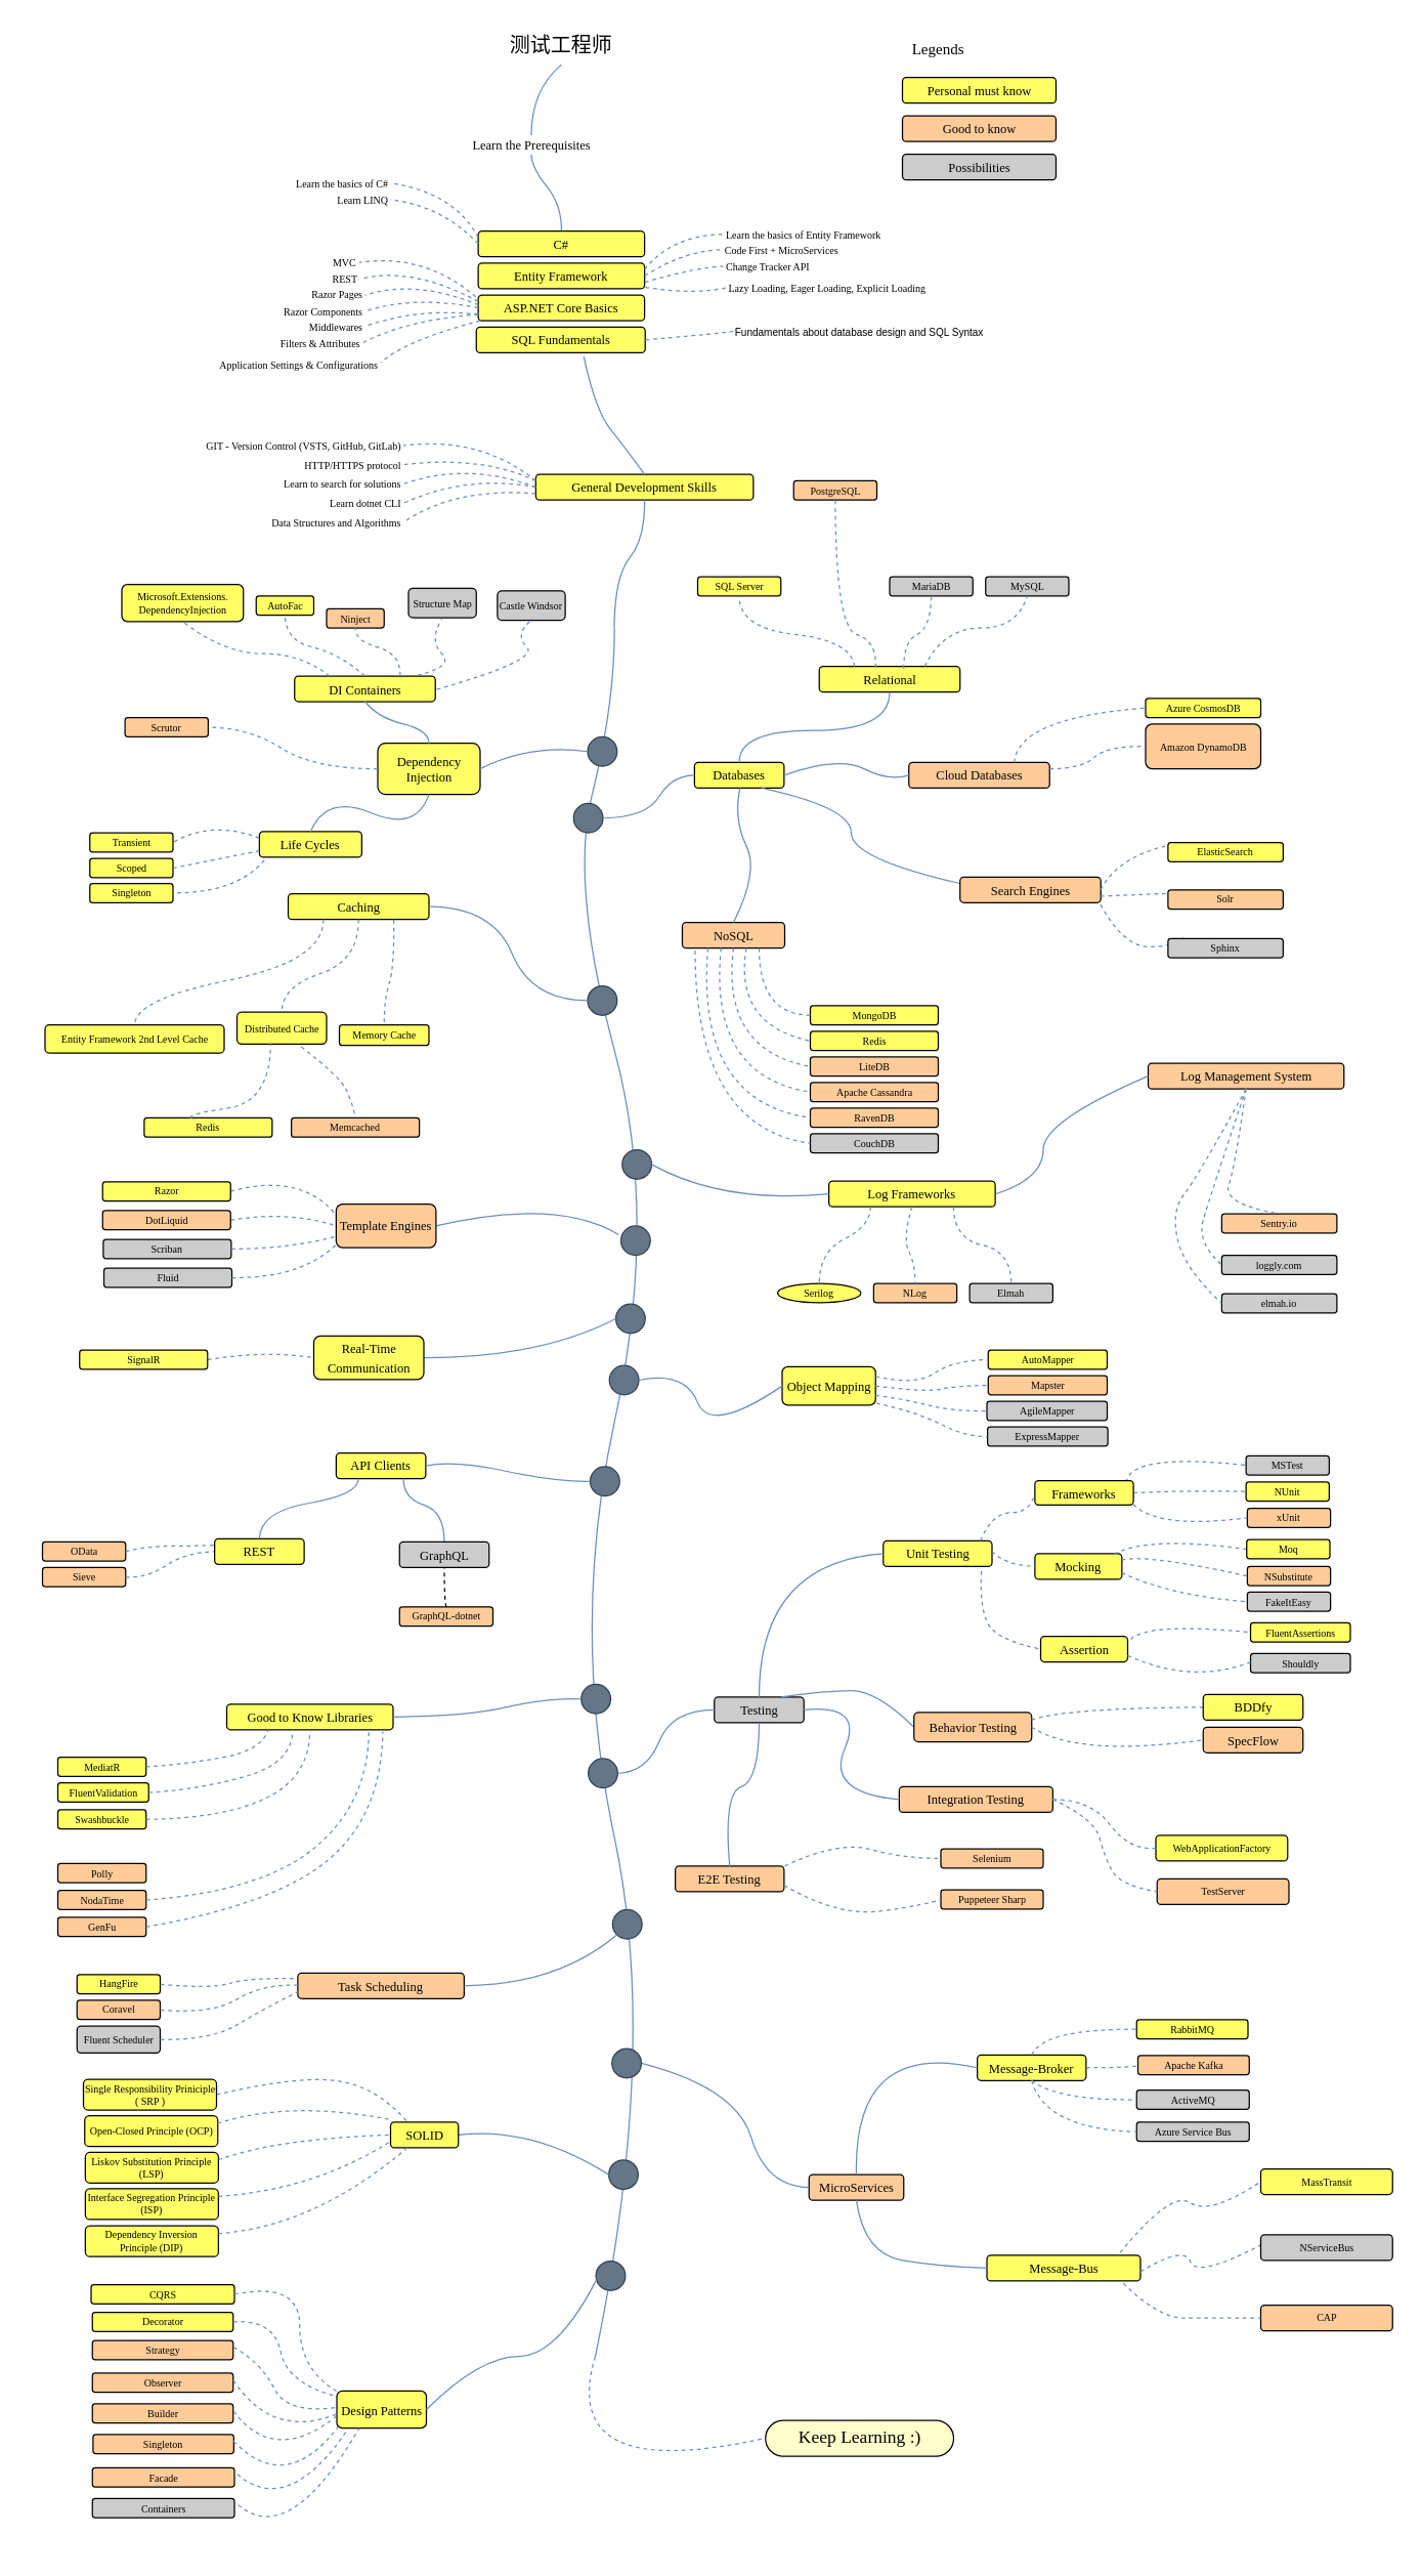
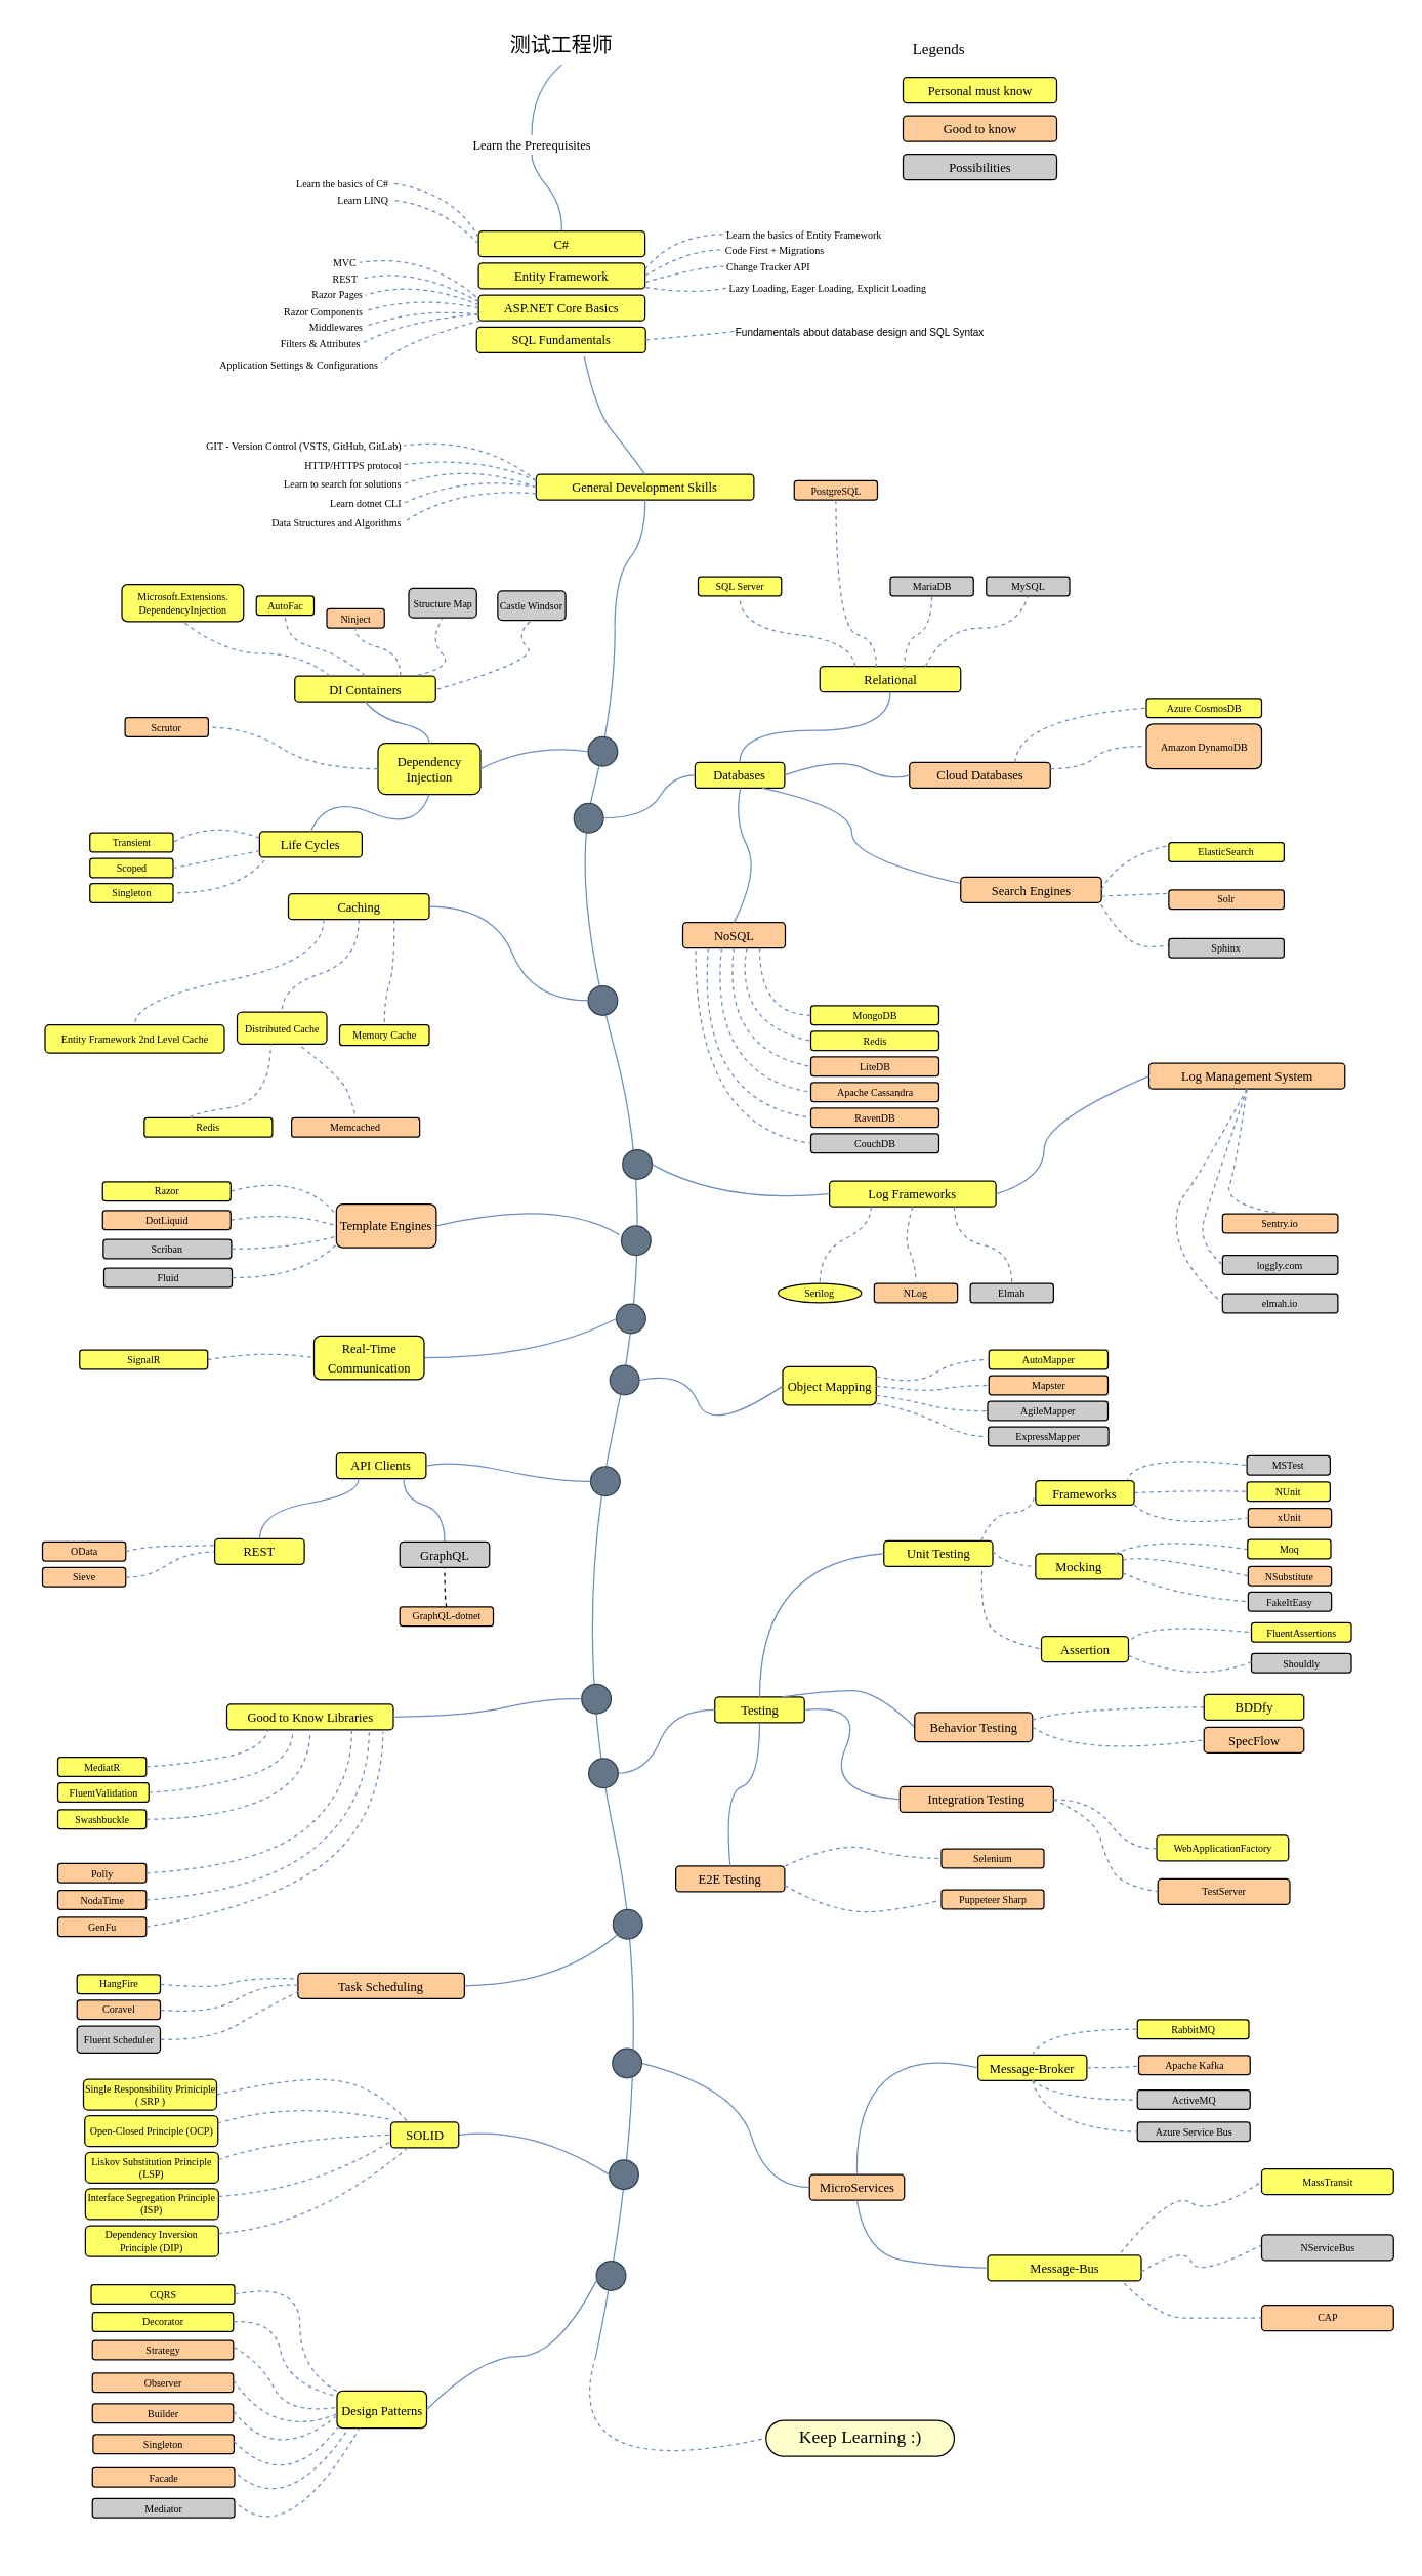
- <mxCell id="18" value="Code First + MicroServices" style="text;html=1;strokeColor=none;fillColor=none;align=left;verticalAlign=middle;whiteSpace=wrap;rounded=0;comic=0;fontFamily=Verdana;fontSize=8;" parent="1" vertex="1"><mxGeometry x="563.5" y="187" width="260" height="15" as="geometry" /></mxCell>
+ <mxCell id="18" value="Code First + Migrations" style="text;html=1;strokeColor=none;fillColor=none;align=left;verticalAlign=middle;whiteSpace=wrap;rounded=0;comic=0;fontFamily=Verdana;fontSize=8;" parent="1" vertex="1"><mxGeometry x="563.5" y="187" width="260" height="15" as="geometry" /></mxCell>
- <mxCell id="68" value="Testing" style="rounded=1;whiteSpace=wrap;html=1;comic=0;fontFamily=Verdana;fontSize=10;fillColor=#cccccc;" parent="1" vertex="1"><mxGeometry x="557.5" y="1325" width="70" height="20" as="geometry" /></mxCell>
+ <mxCell id="68" value="Testing" style="rounded=1;whiteSpace=wrap;html=1;comic=0;fontFamily=Verdana;fontSize=10;fillColor=#FFFF66;" parent="1" vertex="1"><mxGeometry x="557.5" y="1325" width="70" height="20" as="geometry" /></mxCell>
+ <mxCell id="183" value="" style="curved=1;endArrow=none;html=1;fontFamily=Verdana;fontSize=8;endFill=0;dashed=1;exitX=1;exitY=0.5;entryX=0.75;entryY=1;fillColor=#dae8fc;strokeColor=#6c8ebf;" parent="1" source="47" target="152" edge="1"><mxGeometry width="50" height="50" relative="1" as="geometry"><mxPoint x="123" y="1447" as="sourcePoint" /><mxPoint x="268" y="1361" as="targetPoint" /><Array as="points"><mxPoint x="204.5" y="1457" /><mxPoint x="274.5" y="1396" /></Array></mxGeometry></mxCell>
- <mxCell id="264" value="Containers" style="rounded=1;whiteSpace=wrap;html=1;comic=0;fontFamily=Verdana;fontSize=8;fillColor=#CCCCCC;strokeColor=#000000;" parent="1" vertex="1"><mxGeometry x="71.5" y="1951" width="111" height="15" as="geometry" /></mxCell>
+ <mxCell id="264" value="Mediator" style="rounded=1;whiteSpace=wrap;html=1;comic=0;fontFamily=Verdana;fontSize=8;fillColor=#CCCCCC;strokeColor=#000000;" parent="1" vertex="1"><mxGeometry x="71.5" y="1951" width="111" height="15" as="geometry" /></mxCell>
